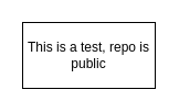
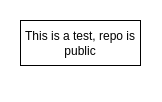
- <mxCell id="2" value="This is a test, repo is public" style="rounded=0;whiteSpace=wrap;html=1;" vertex="1" parent="1"><mxGeometry x="20" y="20" width="120" height="60" as="geometry" /></mxCell>
+ <mxCell id="2" value="This is a test, repo is public" style="rounded=0;whiteSpace=wrap;html=1;" vertex="1" parent="1"><mxGeometry x="20" y="20" width="120" height="45" as="geometry" /></mxCell>
